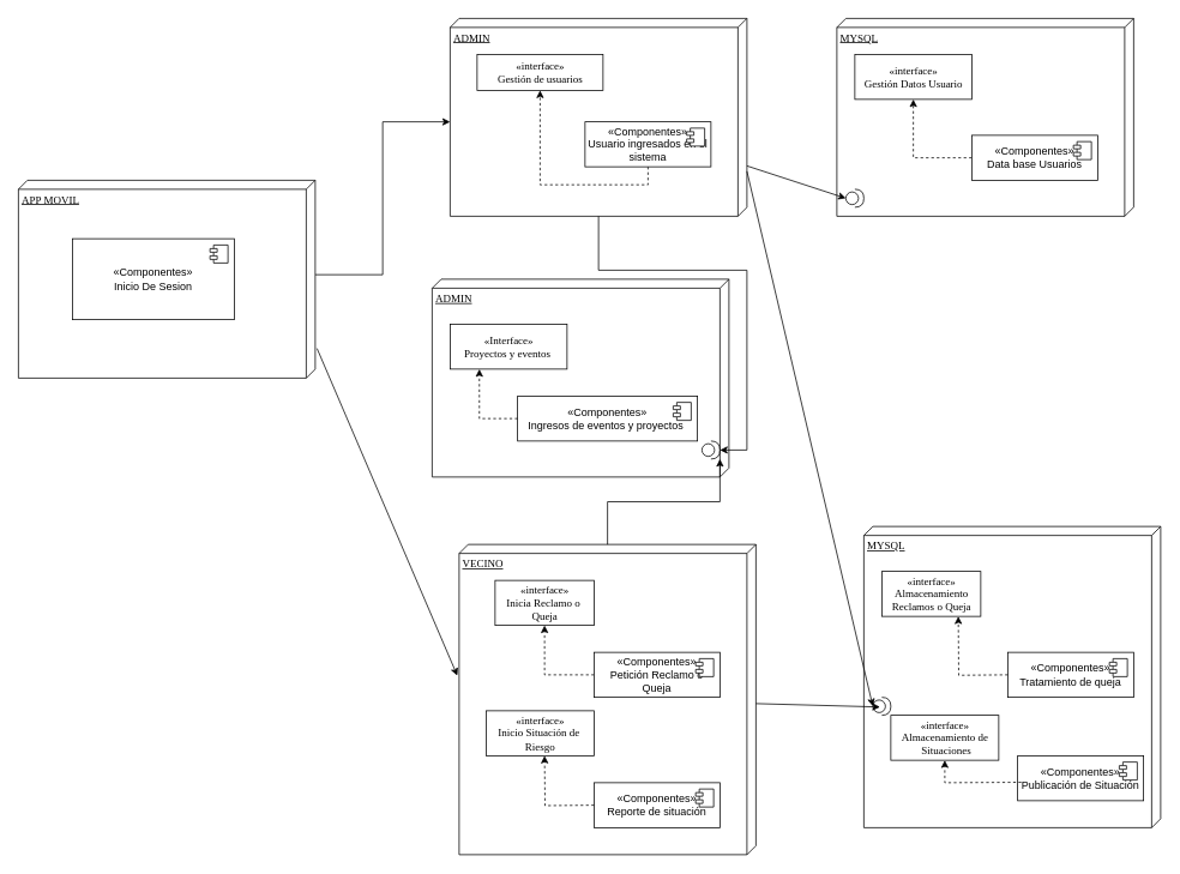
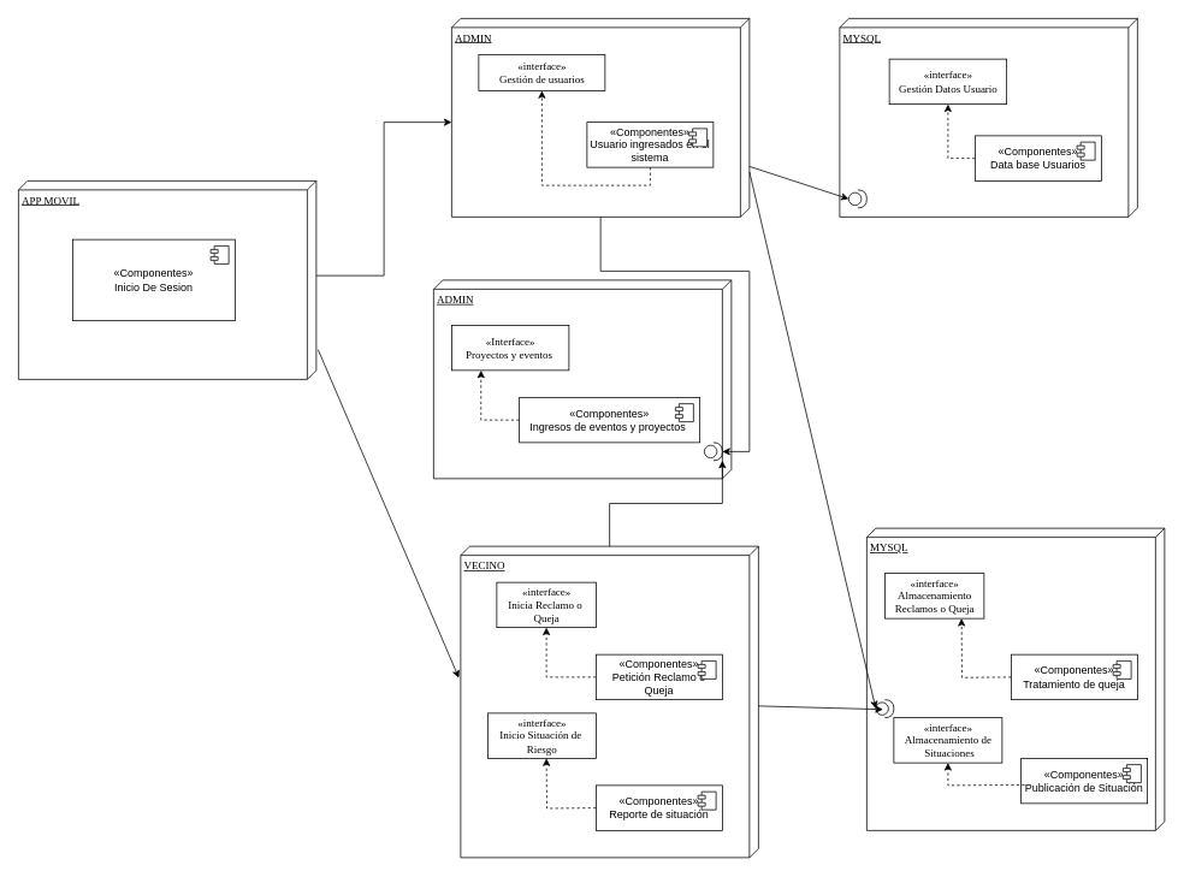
- <mxCell id="19" value="«interface»&lt;br&gt;Gestión Datos Usuario" style="html=1;rounded=0;shadow=0;comic=0;labelBackgroundColor=none;strokeWidth=1;fontFamily=Verdana;fontSize=12;align=center;" vertex="1" parent="1"><mxGeometry x="950" y="60" width="130" height="50" as="geometry" /></mxCell>
+ <mxCell id="19" value="«interface»&lt;br&gt;Gestión Datos Usuario" style="html=1;rounded=0;shadow=0;comic=0;labelBackgroundColor=none;strokeWidth=1;fontFamily=Verdana;fontSize=12;align=center;" vertex="1" parent="1"><mxGeometry x="985" y="65" width="130" height="50" as="geometry" /></mxCell>
